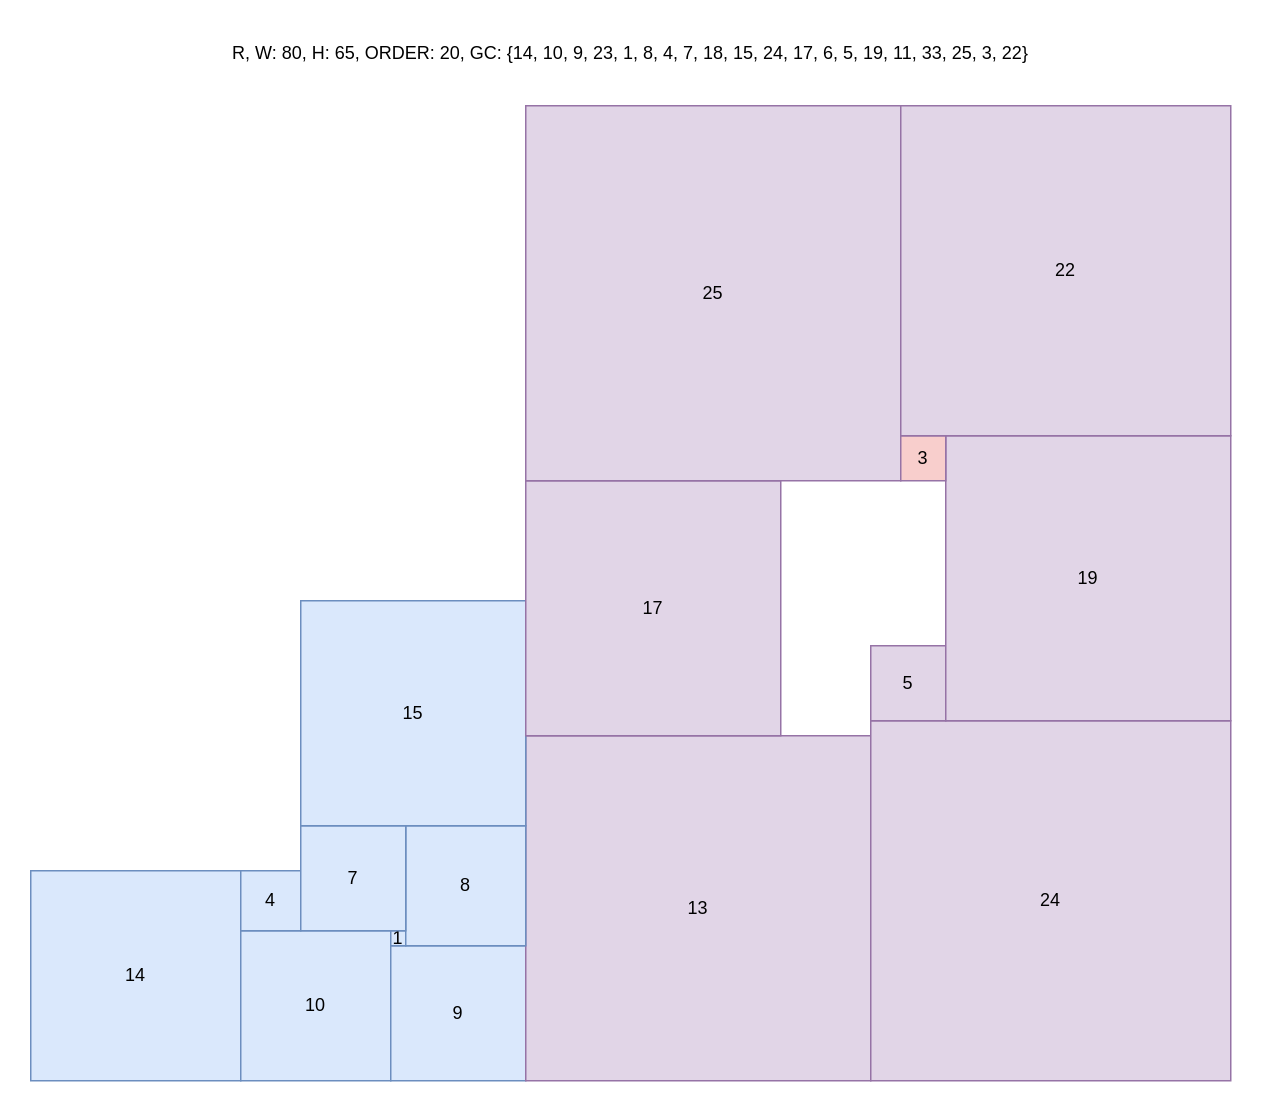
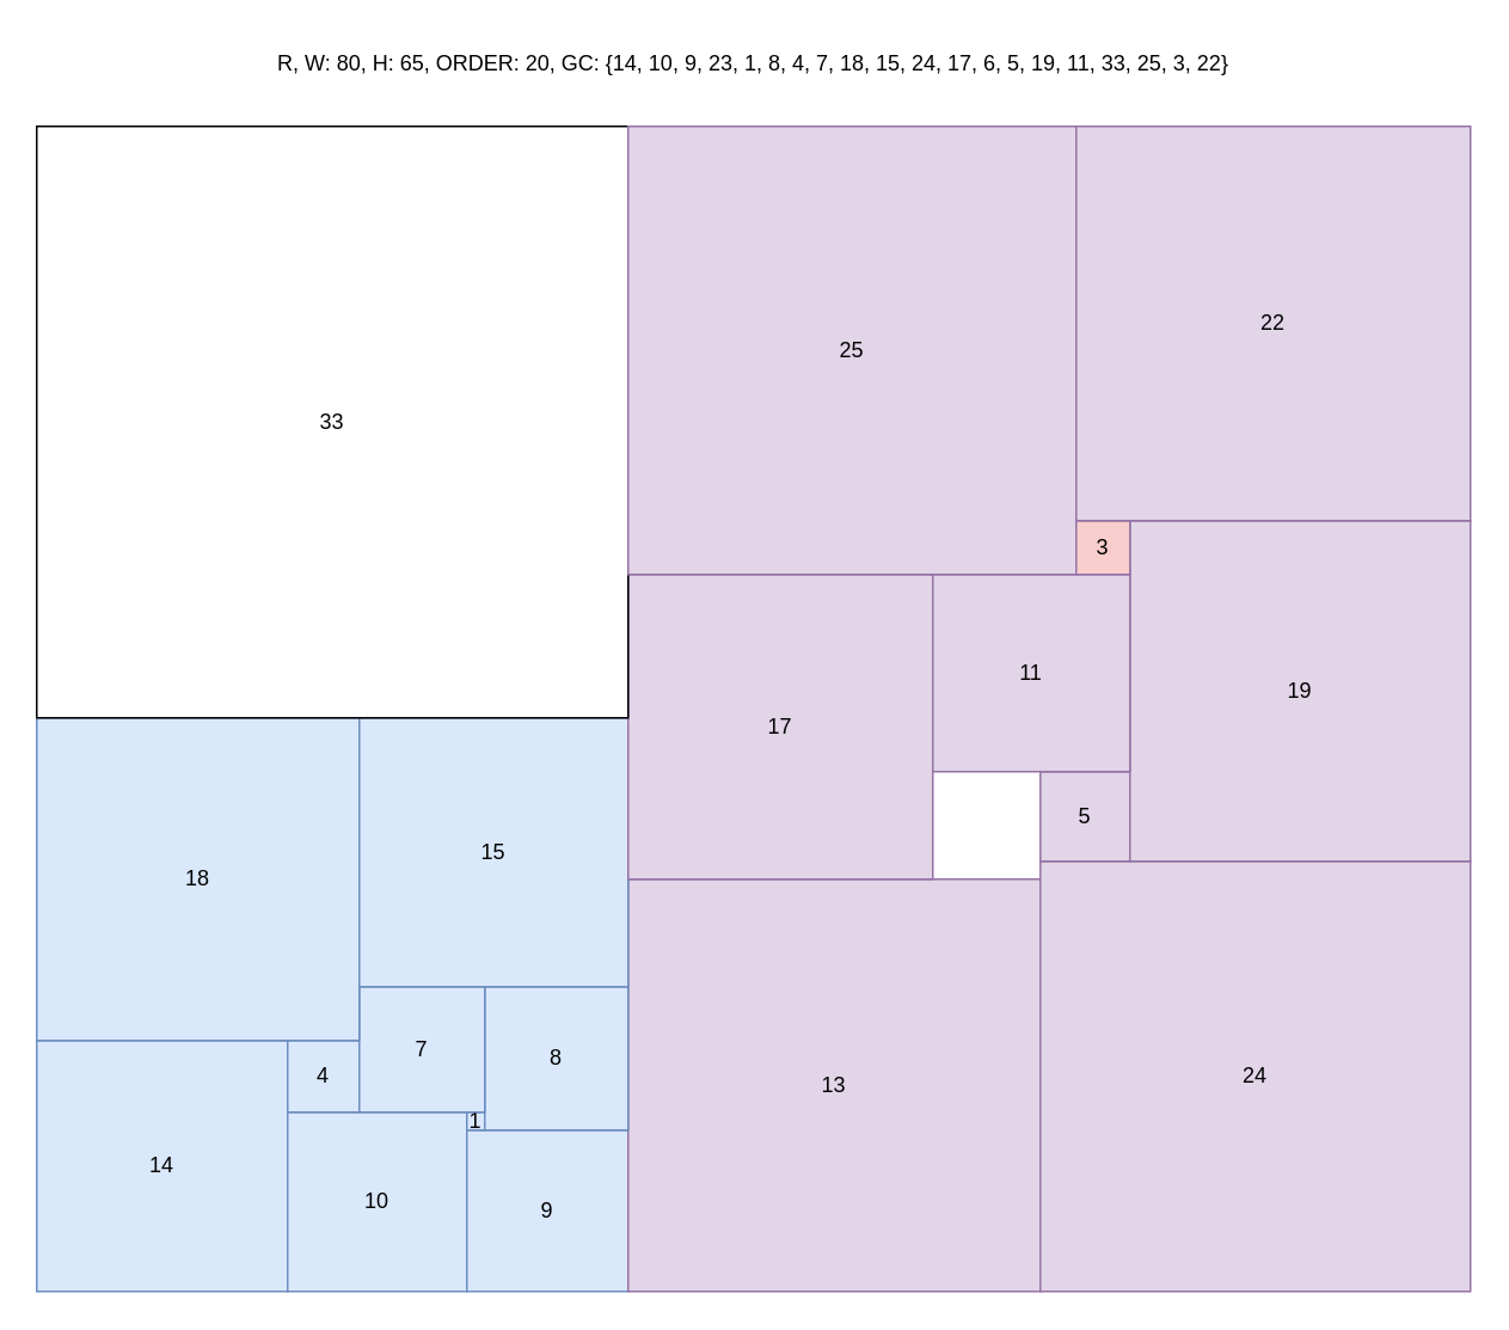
+ <mxCell id="19" value="33" style="rounded=0;whiteSpace=wrap;html=1;" parent="3" vertex="1"><mxGeometry width="330" height="330" as="geometry" /></mxCell>
+ <mxCell id="18" value="11" style="rounded=0;whiteSpace=wrap;html=1;fillColor=#e1d5e7;strokeColor=#9673a6;" parent="3" vertex="1"><mxGeometry x="500" y="250" width="110" height="110" as="geometry" /></mxCell>
+ <mxCell id="12" value="18" style="rounded=0;whiteSpace=wrap;html=1;fillColor=#dae8fc;strokeColor=#6c8ebf;" parent="3" vertex="1"><mxGeometry y="330" width="180" height="180" as="geometry" /></mxCell>
